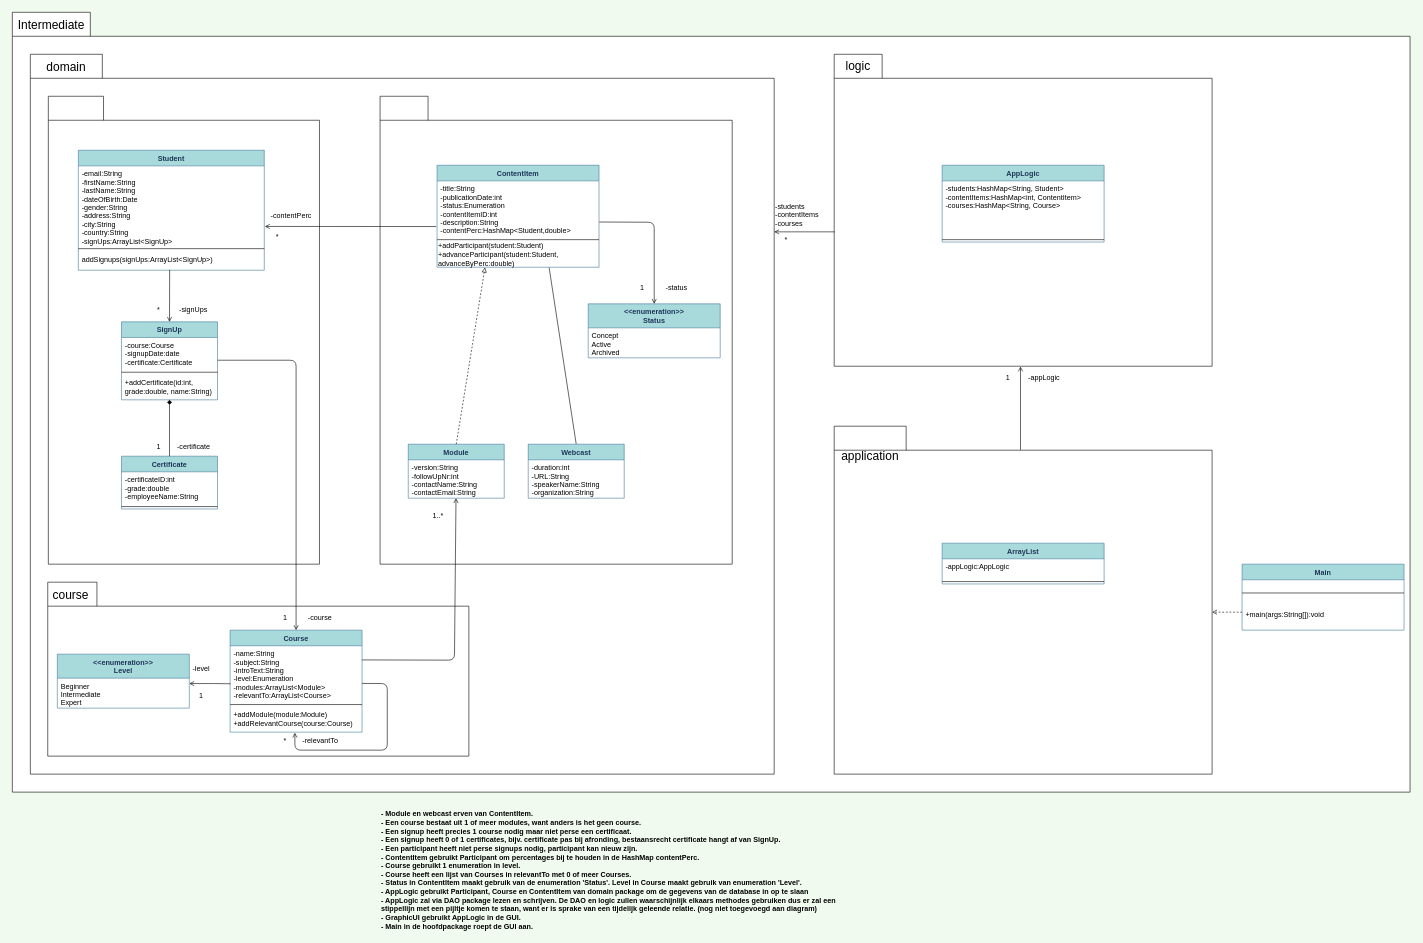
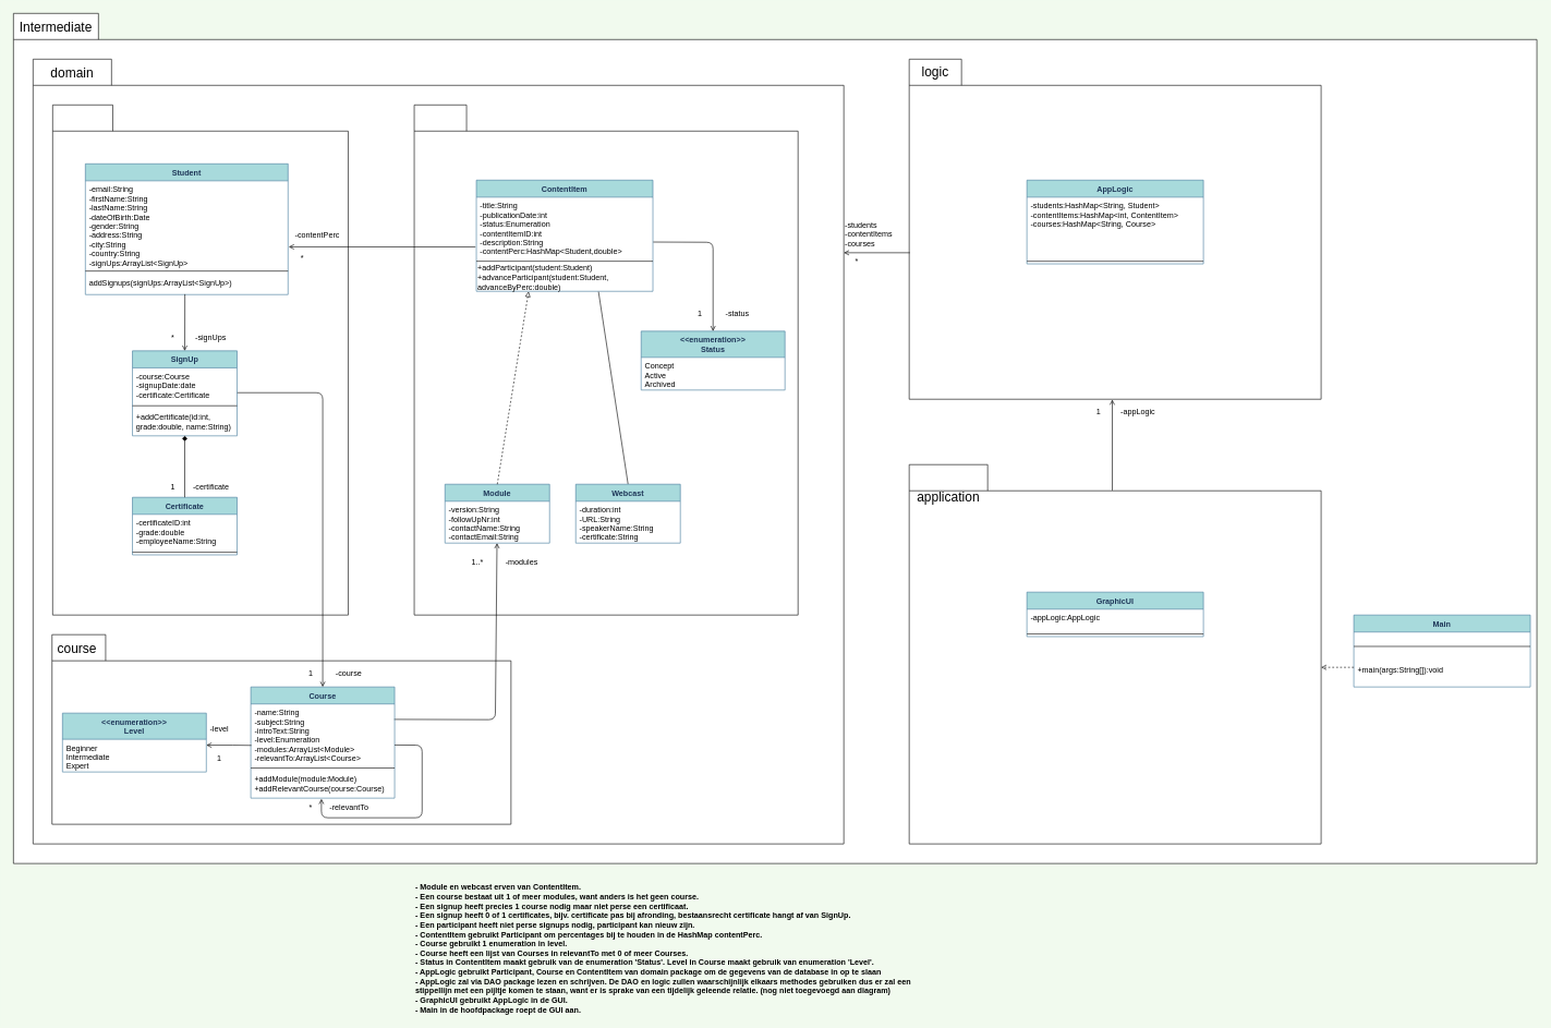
- <mxCell id="17" value="-duration:int&#10;-URL:String&#10;-speakerName:String&#10;-organization:String" style="text;strokeColor=none;fillColor=none;align=left;verticalAlign=top;spacingLeft=4;spacingRight=4;overflow=hidden;rotatable=0;points=[[0,0.5],[1,0.5]];portConstraint=eastwest;fontStyle=0" parent="16" vertex="1"><mxGeometry y="26" width="160" height="64" as="geometry" /></mxCell>
+ <mxCell id="17" value="-duration:int&#10;-URL:String&#10;-speakerName:String&#10;-certificate:String" style="text;strokeColor=none;fillColor=none;align=left;verticalAlign=top;spacingLeft=4;spacingRight=4;overflow=hidden;rotatable=0;points=[[0,0.5],[1,0.5]];portConstraint=eastwest;fontStyle=0" parent="16" vertex="1"><mxGeometry y="26" width="160" height="64" as="geometry" /></mxCell>
+ <mxCell id="43" value="-modules" style="text;html=1;strokeColor=none;fillColor=none;align=center;verticalAlign=middle;whiteSpace=wrap;rounded=0;" parent="1" vertex="1"><mxGeometry x="760" y="850" width="75" height="20" as="geometry" /></mxCell>
- <mxCell id="60" value="ArrayList" style="swimlane;fontStyle=1;align=center;verticalAlign=top;childLayout=stackLayout;horizontal=1;startSize=26;horizontalStack=0;resizeParent=1;resizeParentMax=0;resizeLast=0;collapsible=1;marginBottom=0;rounded=0;sketch=0;strokeColor=#457B9D;fillColor=#A8DADC;fontColor=#1D3557;" parent="1" vertex="1"><mxGeometry x="1570" y="905" width="270" height="68" as="geometry" /></mxCell>
+ <mxCell id="60" value="GraphicUI" style="swimlane;fontStyle=1;align=center;verticalAlign=top;childLayout=stackLayout;horizontal=1;startSize=26;horizontalStack=0;resizeParent=1;resizeParentMax=0;resizeLast=0;collapsible=1;marginBottom=0;rounded=0;sketch=0;strokeColor=#457B9D;fillColor=#A8DADC;fontColor=#1D3557;" parent="1" vertex="1"><mxGeometry x="1570" y="905" width="270" height="68" as="geometry" /></mxCell>
